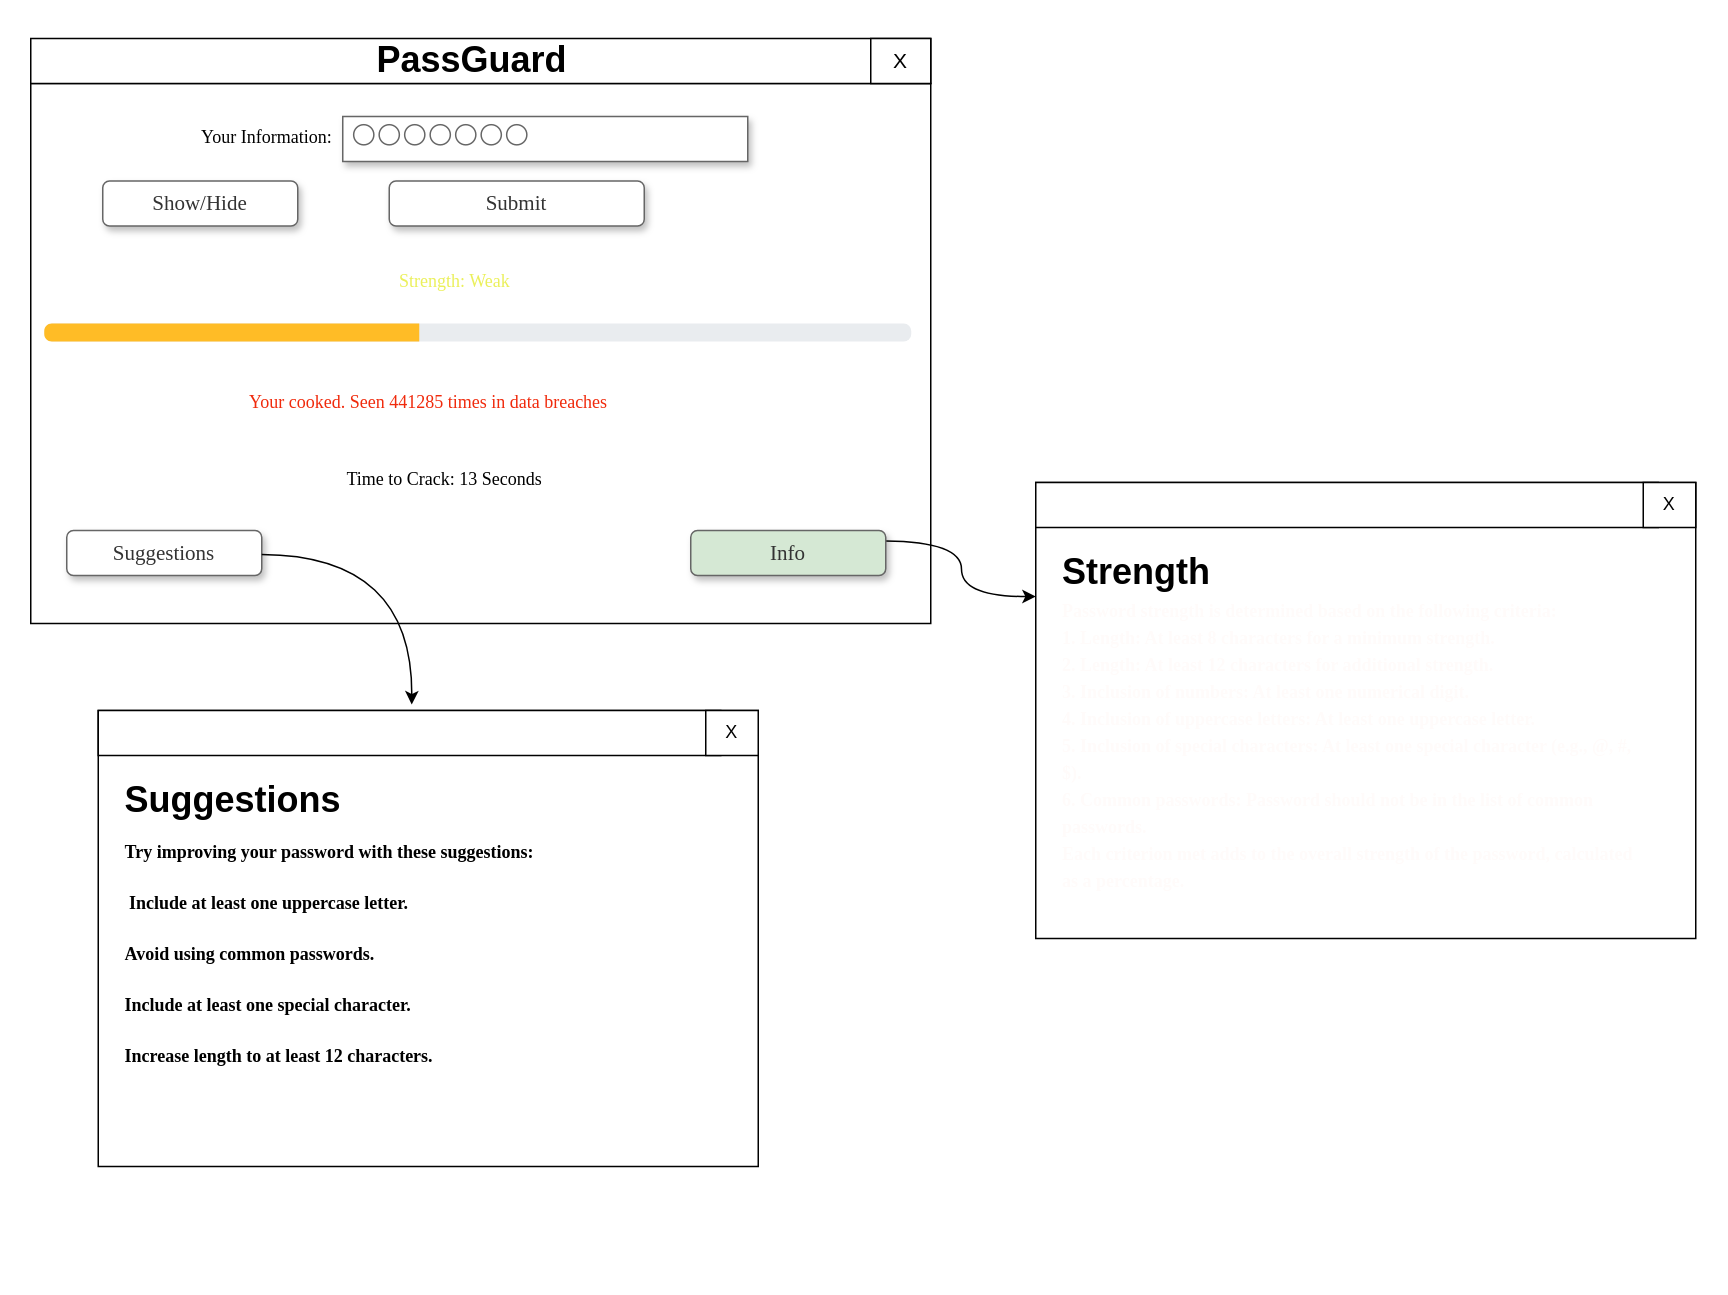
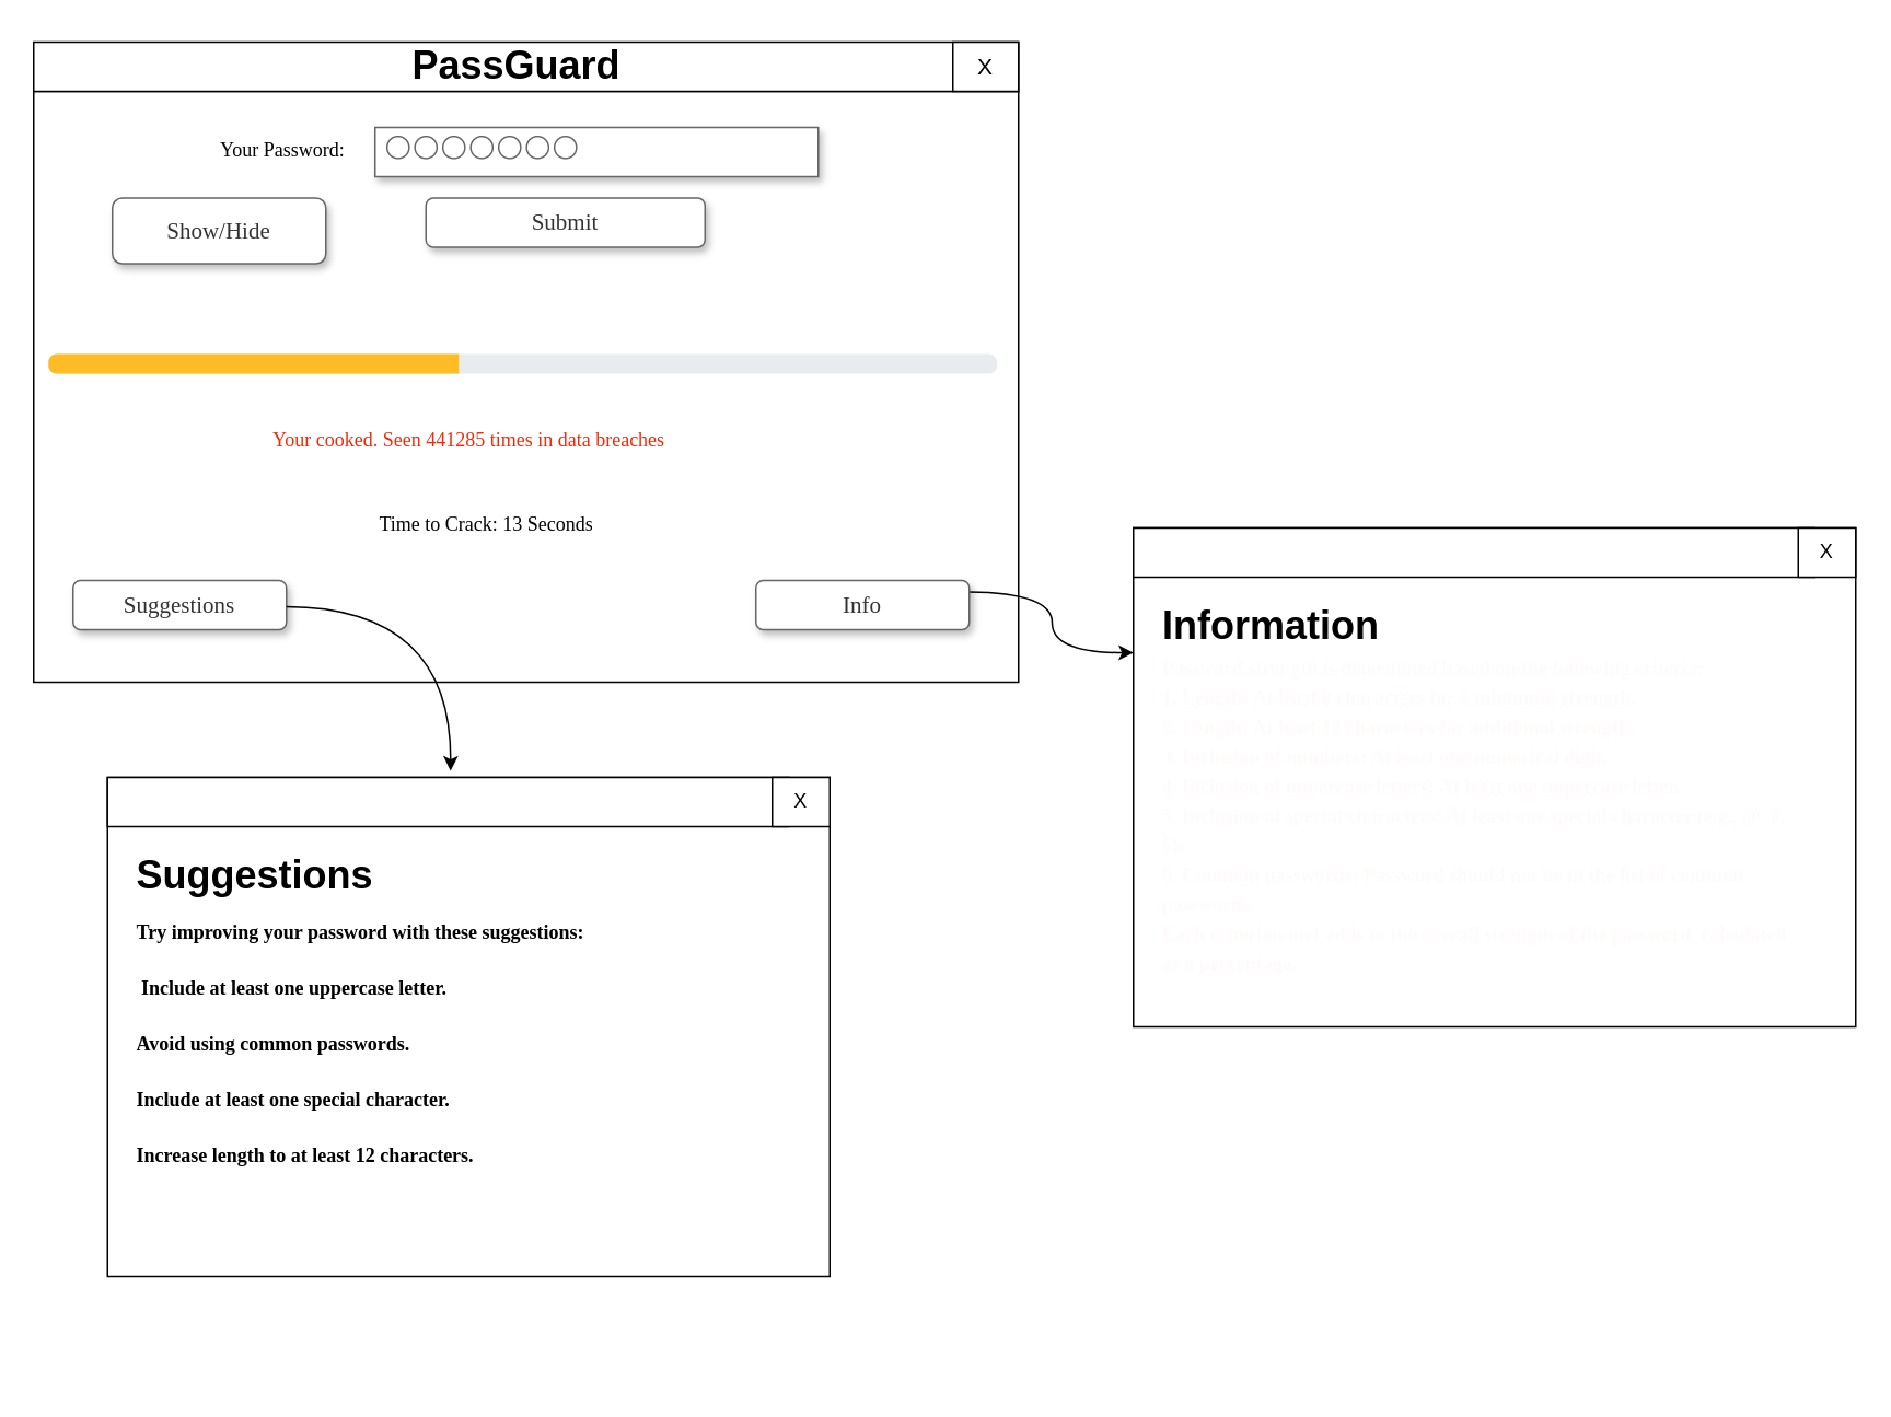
- <mxCell id="5" value="&lt;h1 style=&quot;text-align: right;&quot;&gt;&lt;span style=&quot;background-color: initial; font-size: 12px; font-weight: normal;&quot;&gt;&lt;font face=&quot;Bradley Hand&quot;&gt;Your Information:&lt;/font&gt;&lt;/span&gt;&lt;br&gt;&lt;/h1&gt;" style="text;html=1;strokeColor=none;fillColor=none;spacing=5;spacingTop=-20;whiteSpace=wrap;overflow=hidden;rounded=0;" parent="1" vertex="1"><mxGeometry x="129" y="67" width="100" height="40" as="geometry" /></mxCell>
+ <mxCell id="5" value="&lt;h1 style=&quot;text-align: right;&quot;&gt;&lt;span style=&quot;background-color: initial; font-size: 12px; font-weight: normal;&quot;&gt;&lt;font face=&quot;Bradley Hand&quot;&gt;Your Password:&lt;/font&gt;&lt;/span&gt;&lt;br&gt;&lt;/h1&gt;" style="text;html=1;strokeColor=none;fillColor=none;spacing=5;spacingTop=-20;whiteSpace=wrap;overflow=hidden;rounded=0;" parent="1" vertex="1"><mxGeometry x="129" y="67" width="100" height="40" as="geometry" /></mxCell>
- <mxCell id="15" value="&lt;span style=&quot;font-size: 14px;&quot;&gt;&lt;font face=&quot;Bradley Hand&quot;&gt;Show/Hide&lt;/font&gt;&lt;/span&gt;" style="rounded=1;html=1;shadow=1;dashed=0;whiteSpace=wrap;fontSize=10;fillColor=#FFFFFF;align=center;strokeColor=#666666;fontColor=#333333;" parent="1" vertex="1"><mxGeometry x="68" y="120" width="130" height="30" as="geometry" /></mxCell>
+ <mxCell id="15" value="&lt;span style=&quot;font-size: 14px;&quot;&gt;&lt;font face=&quot;Bradley Hand&quot;&gt;Show/Hide&lt;/font&gt;&lt;/span&gt;" style="rounded=1;html=1;shadow=1;dashed=0;whiteSpace=wrap;fontSize=10;fillColor=#FFFFFF;align=center;strokeColor=#666666;fontColor=#333333;" parent="1" vertex="1"><mxGeometry x="68" y="120" width="130" height="40" as="geometry" /></mxCell>
- <mxCell id="19" value="&lt;h1 style=&quot;text-align: right;&quot;&gt;&lt;span style=&quot;background-color: initial; font-size: 12px; font-weight: normal;&quot;&gt;&lt;font color=&quot;#ebf05b&quot; face=&quot;Bradley Hand&quot;&gt;Strength: Weak&lt;/font&gt;&lt;/span&gt;&lt;br&gt;&lt;/h1&gt;" style="text;html=1;strokeColor=none;fillColor=none;spacing=5;spacingTop=-20;whiteSpace=wrap;overflow=hidden;rounded=0;" parent="1" vertex="1"><mxGeometry x="261" y="163" width="312" height="40" as="geometry" /></mxCell>
- <mxCell id="8" value="&lt;h1&gt;Strength&lt;/h1&gt;" style="text;html=1;strokeColor=none;fillColor=none;spacing=5;spacingTop=-20;whiteSpace=wrap;overflow=hidden;rounded=0;" parent="1" vertex="1"><mxGeometry x="702.5" y="361" width="395" height="40" as="geometry" /></mxCell>
+ <mxCell id="8" value="&lt;h1&gt;Information&lt;/h1&gt;" style="text;html=1;strokeColor=none;fillColor=none;spacing=5;spacingTop=-20;whiteSpace=wrap;overflow=hidden;rounded=0;" parent="1" vertex="1"><mxGeometry x="702.5" y="361" width="395" height="40" as="geometry" /></mxCell>
- <mxCell id="18" value="&lt;span style=&quot;font-size: 14px;&quot;&gt;&lt;font face=&quot;Bradley Hand&quot;&gt;Info&lt;/font&gt;&lt;/span&gt;" style="rounded=1;html=1;shadow=1;dashed=0;whiteSpace=wrap;fontSize=10;fillColor=#d5e8d4;align=center;strokeColor=#666666;fontColor=#333333;" parent="1" vertex="1"><mxGeometry x="460" y="353" width="130" height="30" as="geometry" /></mxCell>
+ <mxCell id="18" value="&lt;span style=&quot;font-size: 14px;&quot;&gt;&lt;font face=&quot;Bradley Hand&quot;&gt;Info&lt;/font&gt;&lt;/span&gt;" style="rounded=1;html=1;shadow=1;dashed=0;whiteSpace=wrap;fontSize=10;fillColor=#FFFFFF;align=center;strokeColor=#666666;fontColor=#333333;" parent="1" vertex="1"><mxGeometry x="460" y="353" width="130" height="30" as="geometry" /></mxCell>
